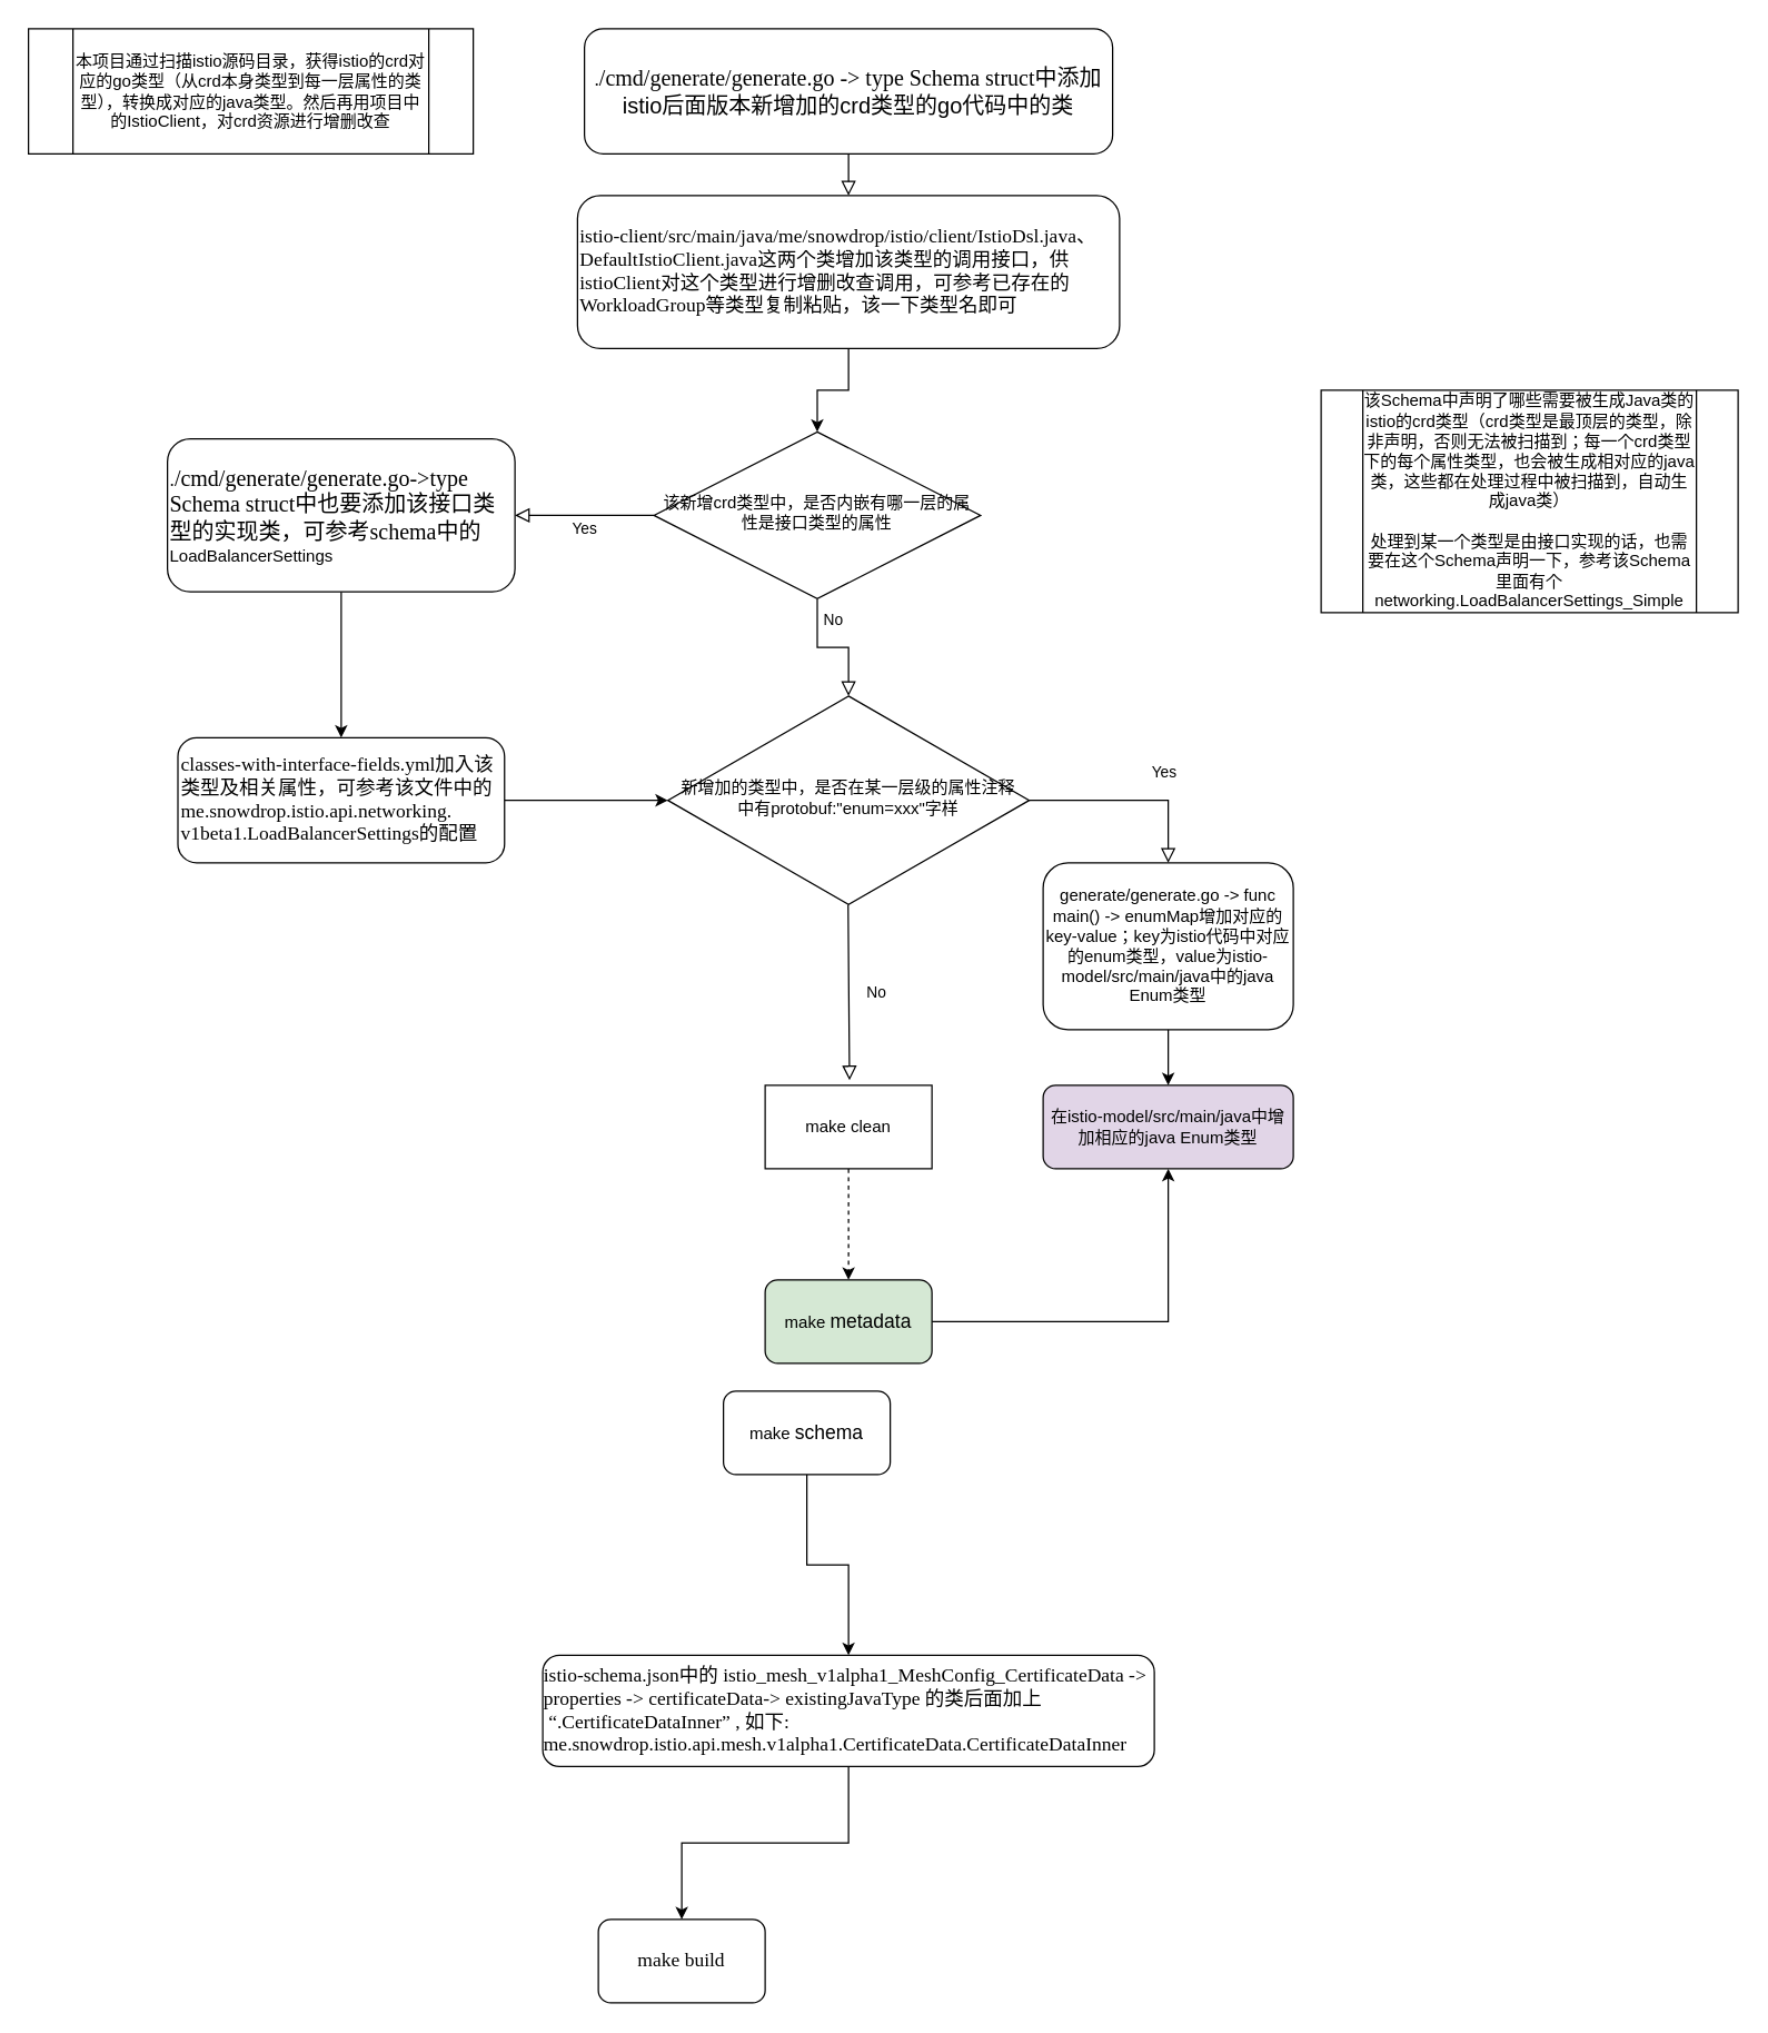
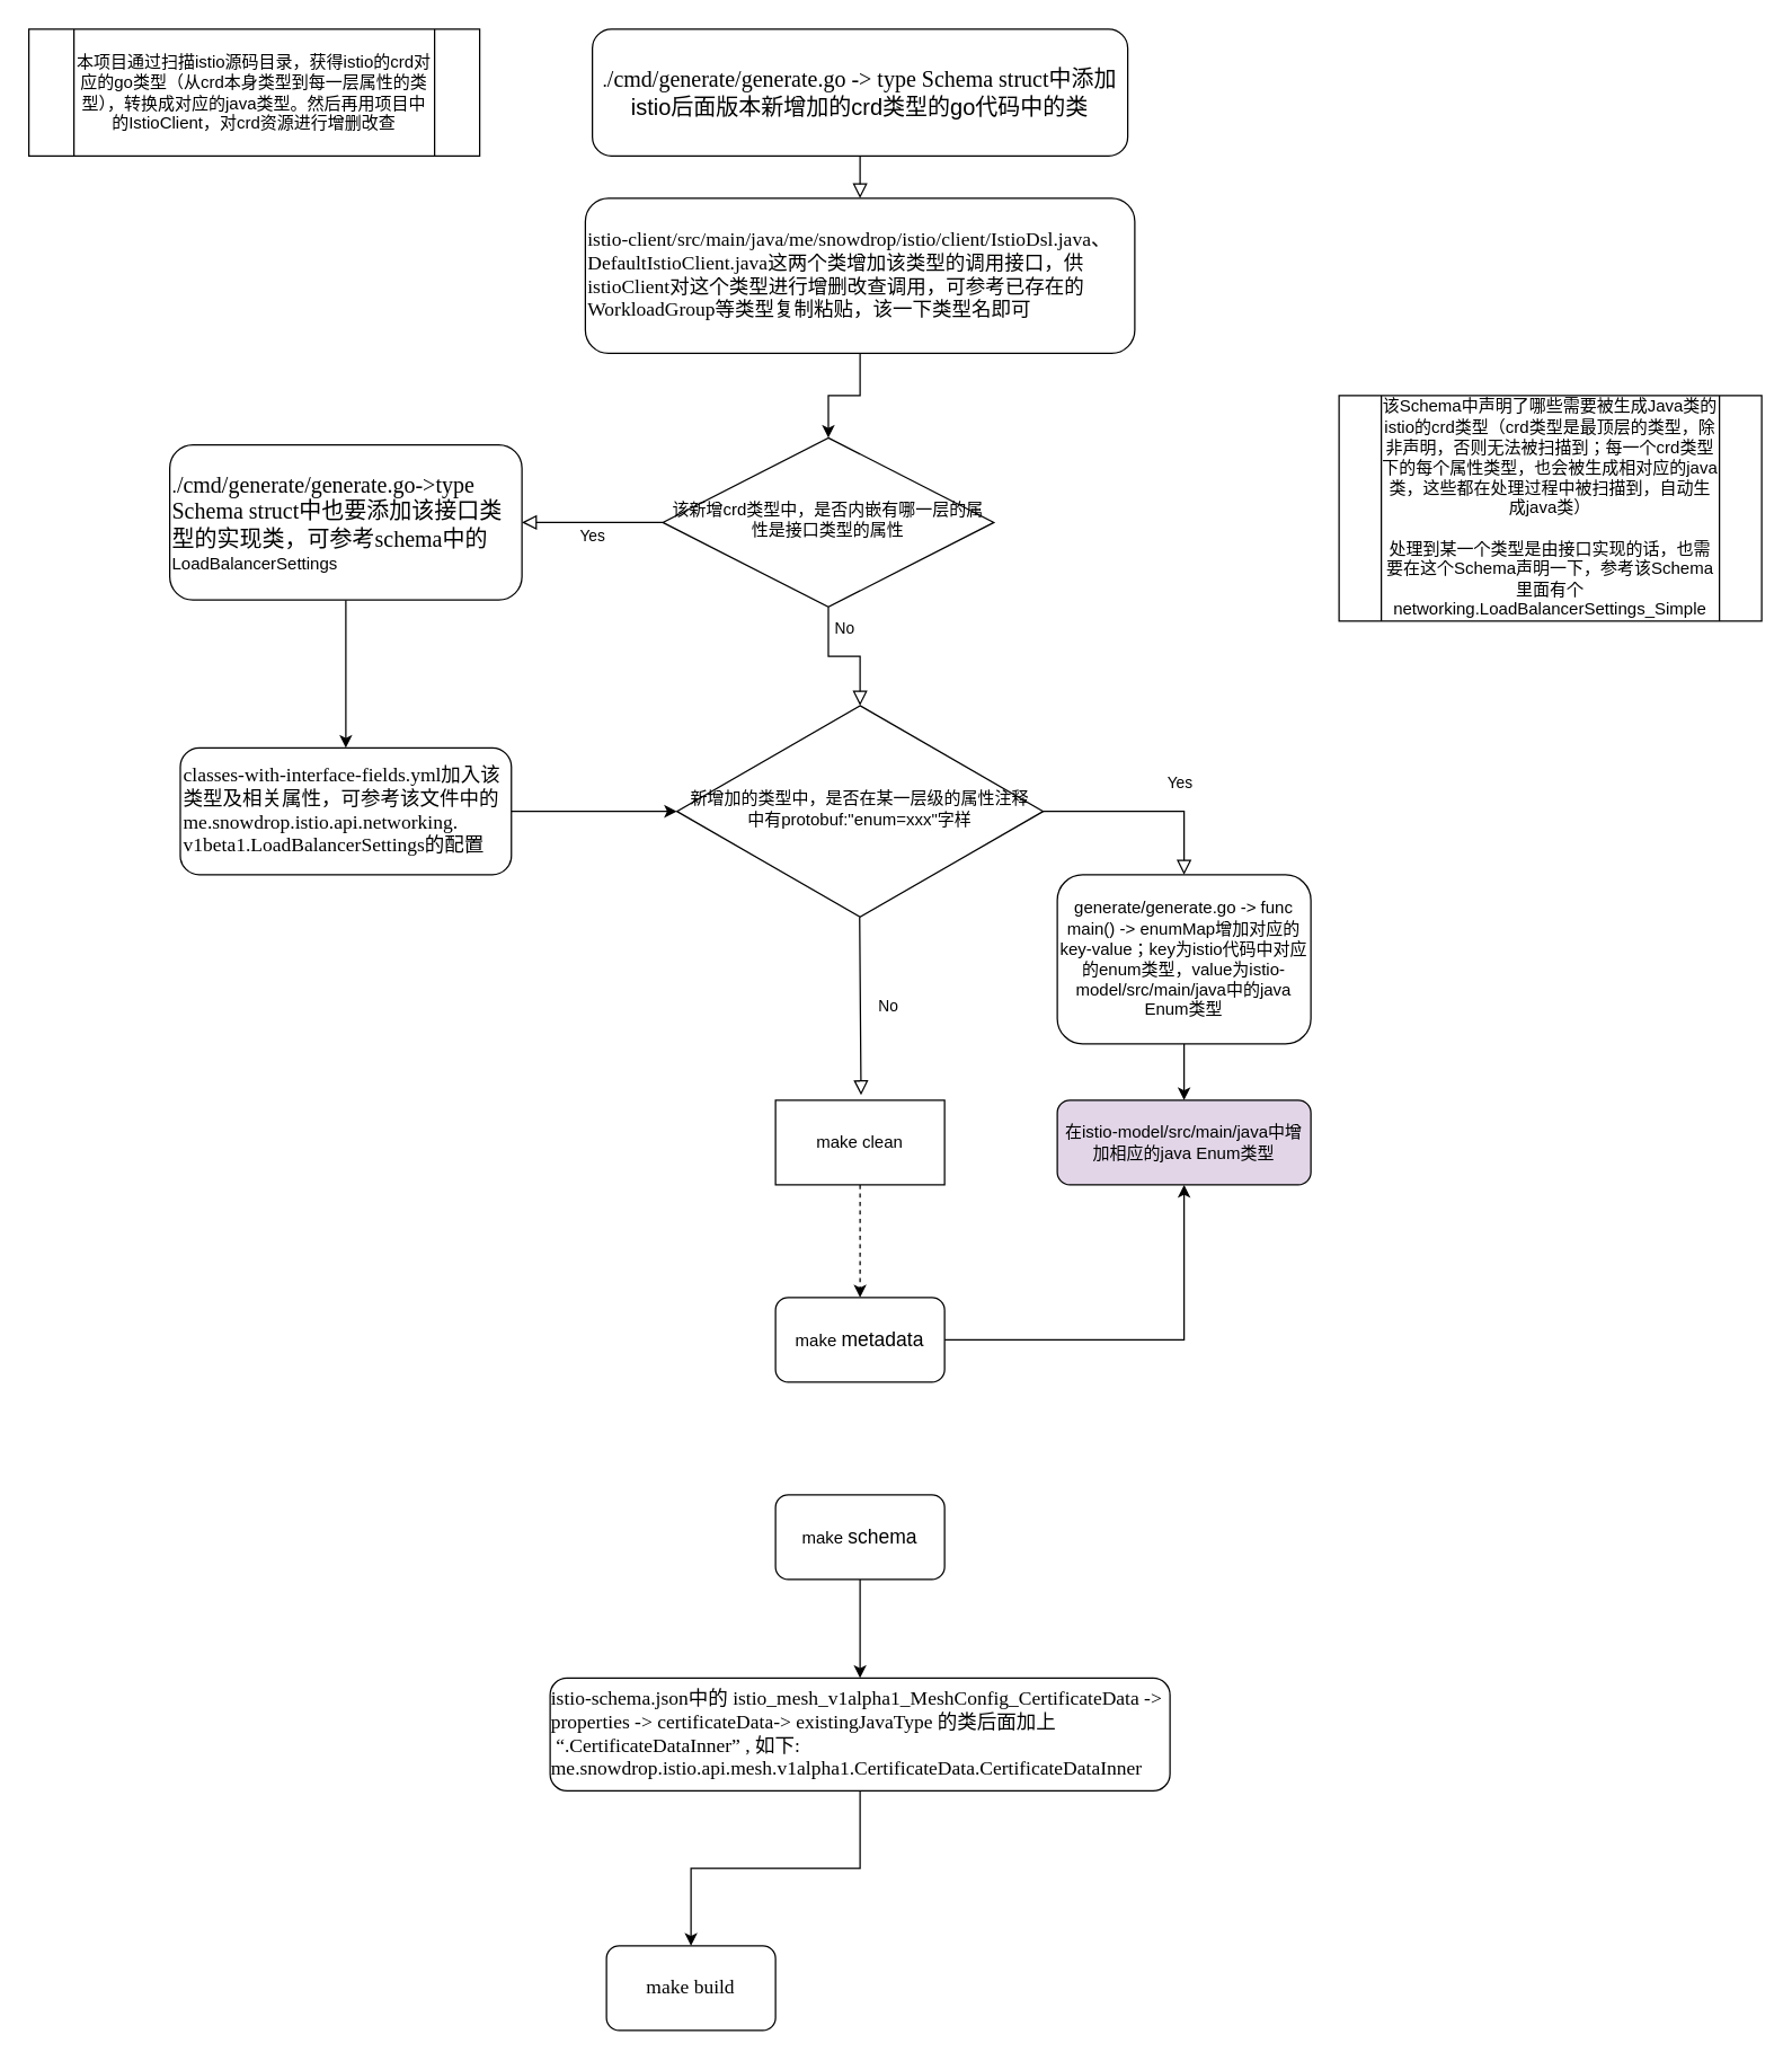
- <mxCell id="22" value="make&amp;nbsp;&lt;span style=&quot;font-size: 10.5pt ; text-align: justify&quot;&gt;metadata&lt;/span&gt;" style="rounded=1;whiteSpace=wrap;html=1;fillColor=#d5e8d4;" parent="1" vertex="1"><mxGeometry x="550" y="920" width="120" height="60" as="geometry" /></mxCell>
+ <mxCell id="22" value="make&amp;nbsp;&lt;span style=&quot;font-size: 10.5pt ; text-align: justify&quot;&gt;metadata&lt;/span&gt;" style="rounded=1;whiteSpace=wrap;html=1;" parent="1" vertex="1"><mxGeometry x="550" y="920" width="120" height="60" as="geometry" /></mxCell>
- <mxCell id="24" value="make&amp;nbsp;&lt;span style=&quot;font-size: 10.5pt ; text-align: justify&quot;&gt;schema&lt;/span&gt;" style="whiteSpace=wrap;html=1;rounded=1;" parent="1" vertex="1"><mxGeometry x="520" y="1000" width="120" height="60" as="geometry" /></mxCell>
+ <mxCell id="24" value="make&amp;nbsp;&lt;span style=&quot;font-size: 10.5pt ; text-align: justify&quot;&gt;schema&lt;/span&gt;" style="whiteSpace=wrap;html=1;rounded=1;" parent="1" vertex="1"><mxGeometry x="550" y="1060" width="120" height="60" as="geometry" /></mxCell>
